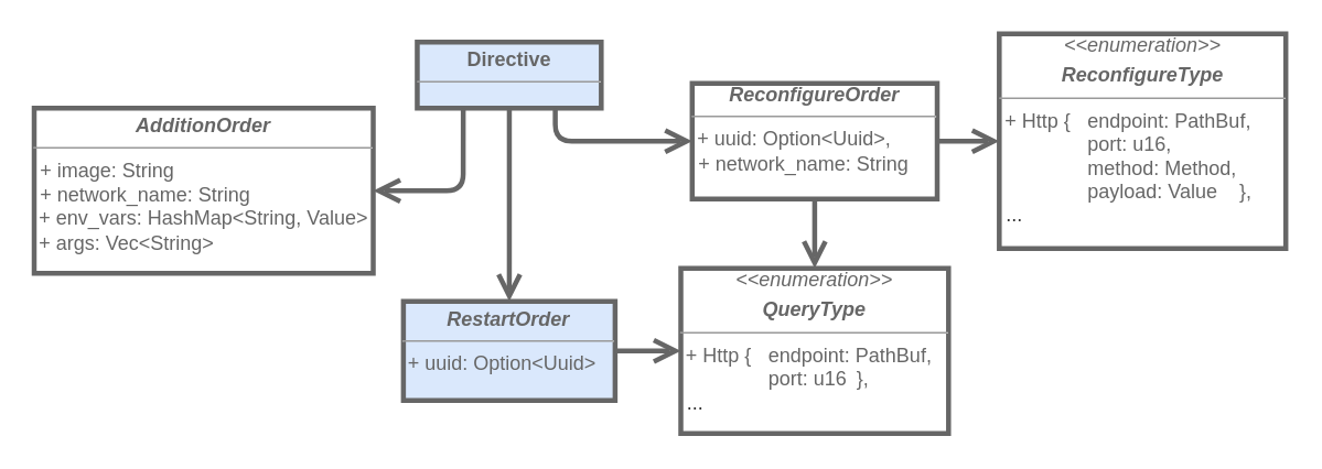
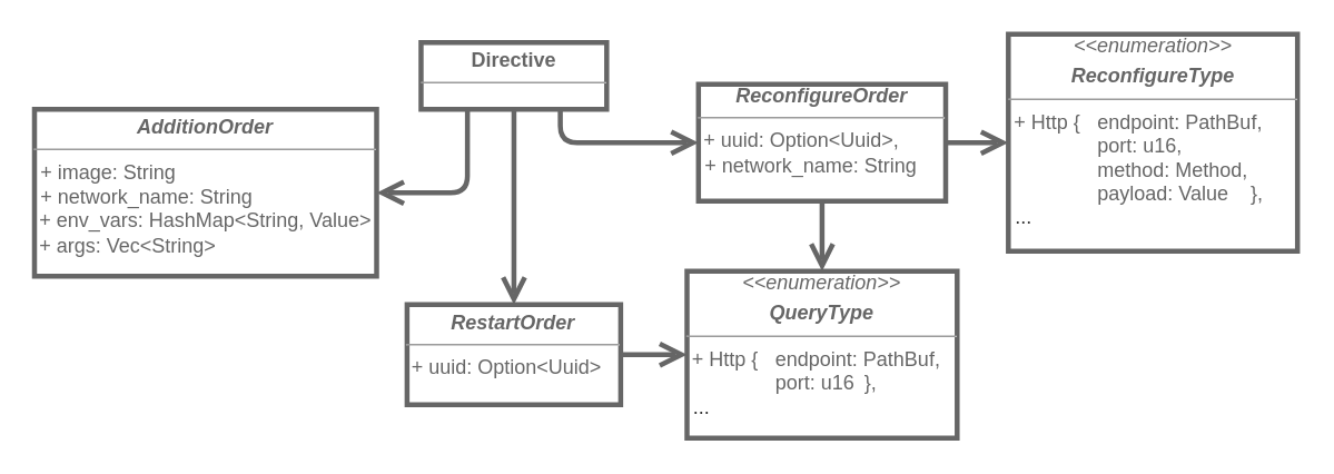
- <mxCell id="2" value="&lt;p style=&quot;margin:0px;margin-top:4px;text-align:center;&quot;&gt;&lt;font color=&quot;#666666&quot;&gt;&lt;b&gt;Directive&lt;/b&gt;&lt;/font&gt;&lt;/p&gt;&lt;hr size=&quot;1&quot;&gt;&lt;p style=&quot;margin:0px;margin-left:4px;&quot;&gt;&lt;br&gt;&lt;/p&gt;" style="verticalAlign=top;align=left;overflow=fill;fontSize=12;fontFamily=Helvetica;html=1;whiteSpace=wrap;strokeColor=#666666;fontColor=#333333;fillColor=#dae8fc;labelBackgroundColor=none;strokeWidth=3;" parent="1" vertex="1"><mxGeometry x="251.63" y="25" width="111.25" height="40" as="geometry" /></mxCell>
+ <mxCell id="2" value="&lt;p style=&quot;margin:0px;margin-top:4px;text-align:center;&quot;&gt;&lt;font color=&quot;#666666&quot;&gt;&lt;b&gt;Directive&lt;/b&gt;&lt;/font&gt;&lt;/p&gt;&lt;hr size=&quot;1&quot;&gt;&lt;p style=&quot;margin:0px;margin-left:4px;&quot;&gt;&lt;br&gt;&lt;/p&gt;" style="verticalAlign=top;align=left;overflow=fill;fontSize=12;fontFamily=Helvetica;html=1;whiteSpace=wrap;strokeColor=#666666;fontColor=#333333;fillColor=#ffffff;labelBackgroundColor=none;strokeWidth=3;" parent="1" vertex="1"><mxGeometry x="251.63" y="25" width="111.25" height="40" as="geometry" /></mxCell>
- <mxCell id="4" value="&lt;p style=&quot;margin:0px;margin-top:4px;text-align:center;&quot;&gt;&lt;font color=&quot;#666666&quot;&gt;&lt;b&gt;&lt;i&gt;RestartOrder&lt;/i&gt;&lt;/b&gt;&lt;/font&gt;&lt;br&gt;&lt;/p&gt;&lt;hr size=&quot;1&quot;&gt;&lt;p style=&quot;margin:0px;margin-left:4px;&quot;&gt;&lt;/p&gt;&lt;font color=&quot;#666666&quot;&gt;&amp;nbsp;+ uuid: Option&amp;lt;Uuid&amp;gt;&lt;/font&gt;&lt;p style=&quot;margin:0px;margin-left:4px;&quot;&gt;&lt;br&gt;&lt;/p&gt;&lt;p style=&quot;margin:0px;margin-left:4px;&quot;&gt;&lt;br&gt;&lt;/p&gt;" style="verticalAlign=top;align=left;overflow=fill;fontSize=12;fontFamily=Helvetica;html=1;whiteSpace=wrap;labelBackgroundColor=none;fillColor=#dae8fc;fontColor=#333333;strokeColor=#666666;strokeWidth=3;" parent="1" vertex="1"><mxGeometry x="243.26" y="182" width="128" height="60" as="geometry" /></mxCell>
+ <mxCell id="4" value="&lt;p style=&quot;margin:0px;margin-top:4px;text-align:center;&quot;&gt;&lt;font color=&quot;#666666&quot;&gt;&lt;b&gt;&lt;i&gt;RestartOrder&lt;/i&gt;&lt;/b&gt;&lt;/font&gt;&lt;br&gt;&lt;/p&gt;&lt;hr size=&quot;1&quot;&gt;&lt;p style=&quot;margin:0px;margin-left:4px;&quot;&gt;&lt;/p&gt;&lt;font color=&quot;#666666&quot;&gt;&amp;nbsp;+ uuid: Option&amp;lt;Uuid&amp;gt;&lt;/font&gt;&lt;p style=&quot;margin:0px;margin-left:4px;&quot;&gt;&lt;br&gt;&lt;/p&gt;&lt;p style=&quot;margin:0px;margin-left:4px;&quot;&gt;&lt;br&gt;&lt;/p&gt;" style="verticalAlign=top;align=left;overflow=fill;fontSize=12;fontFamily=Helvetica;html=1;whiteSpace=wrap;labelBackgroundColor=none;fillColor=#ffffff;fontColor=#333333;strokeColor=#666666;strokeWidth=3;" parent="1" vertex="1"><mxGeometry x="243.26" y="182" width="128" height="60" as="geometry" /></mxCell>
